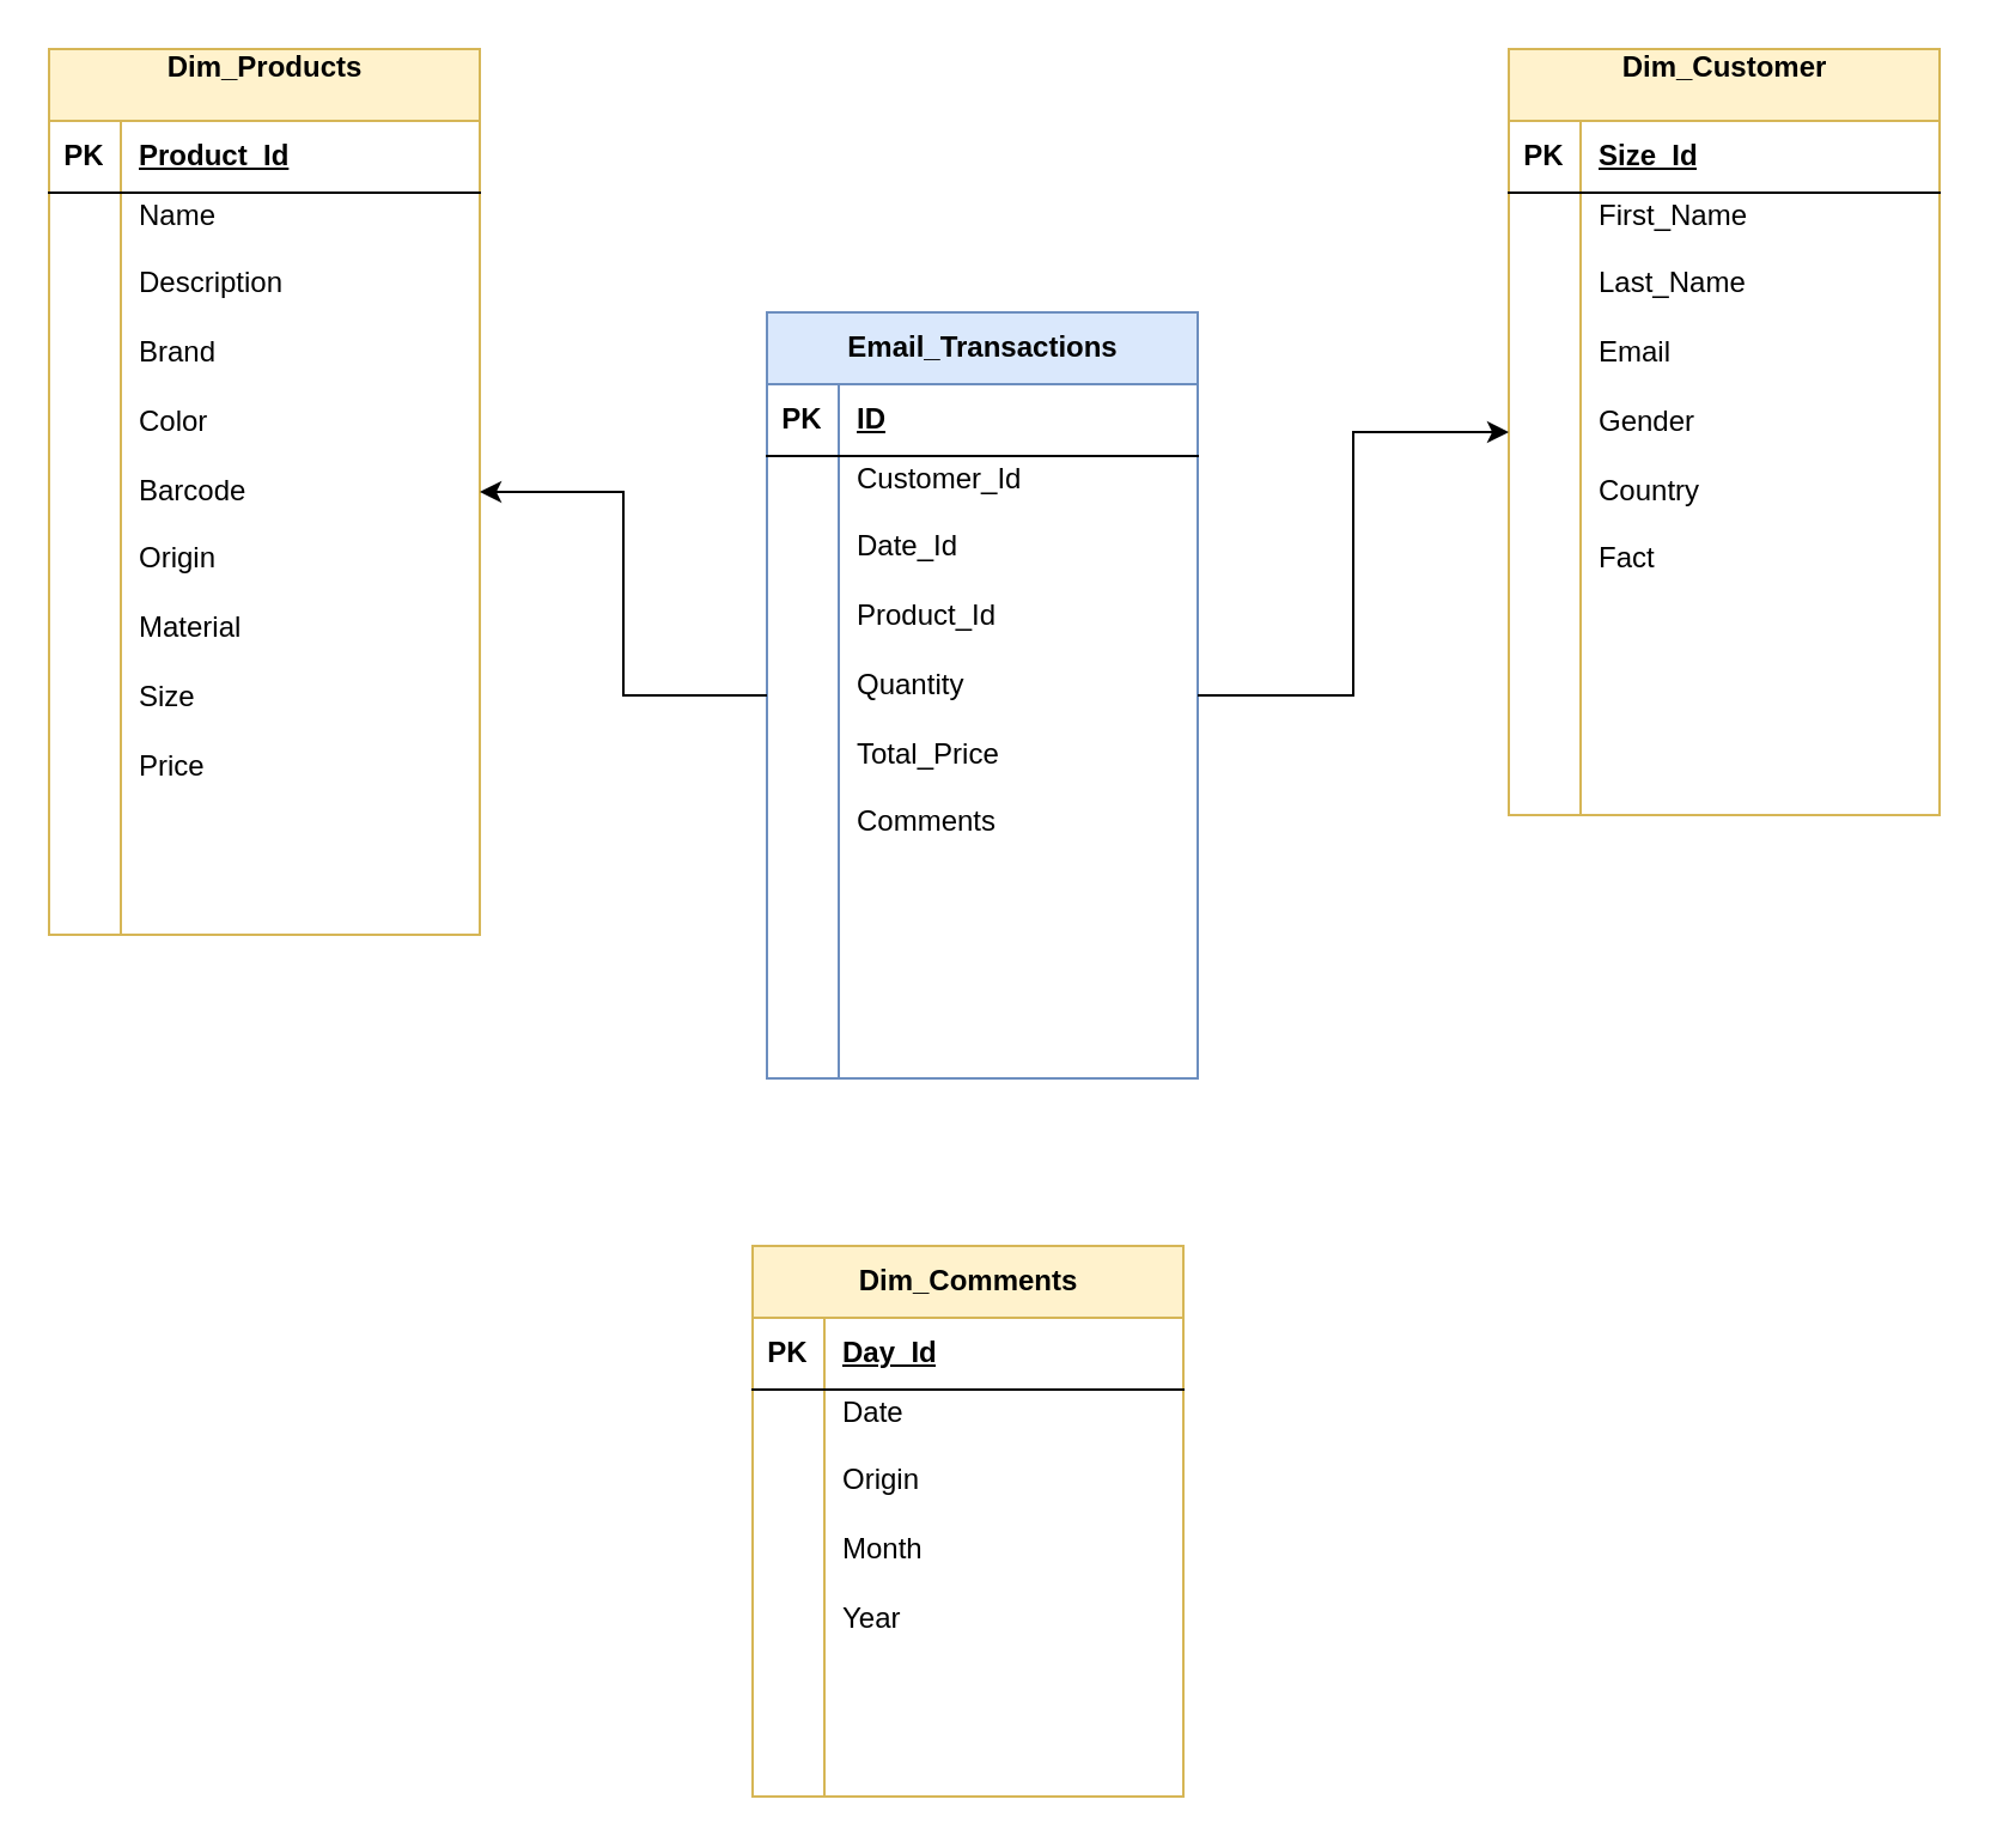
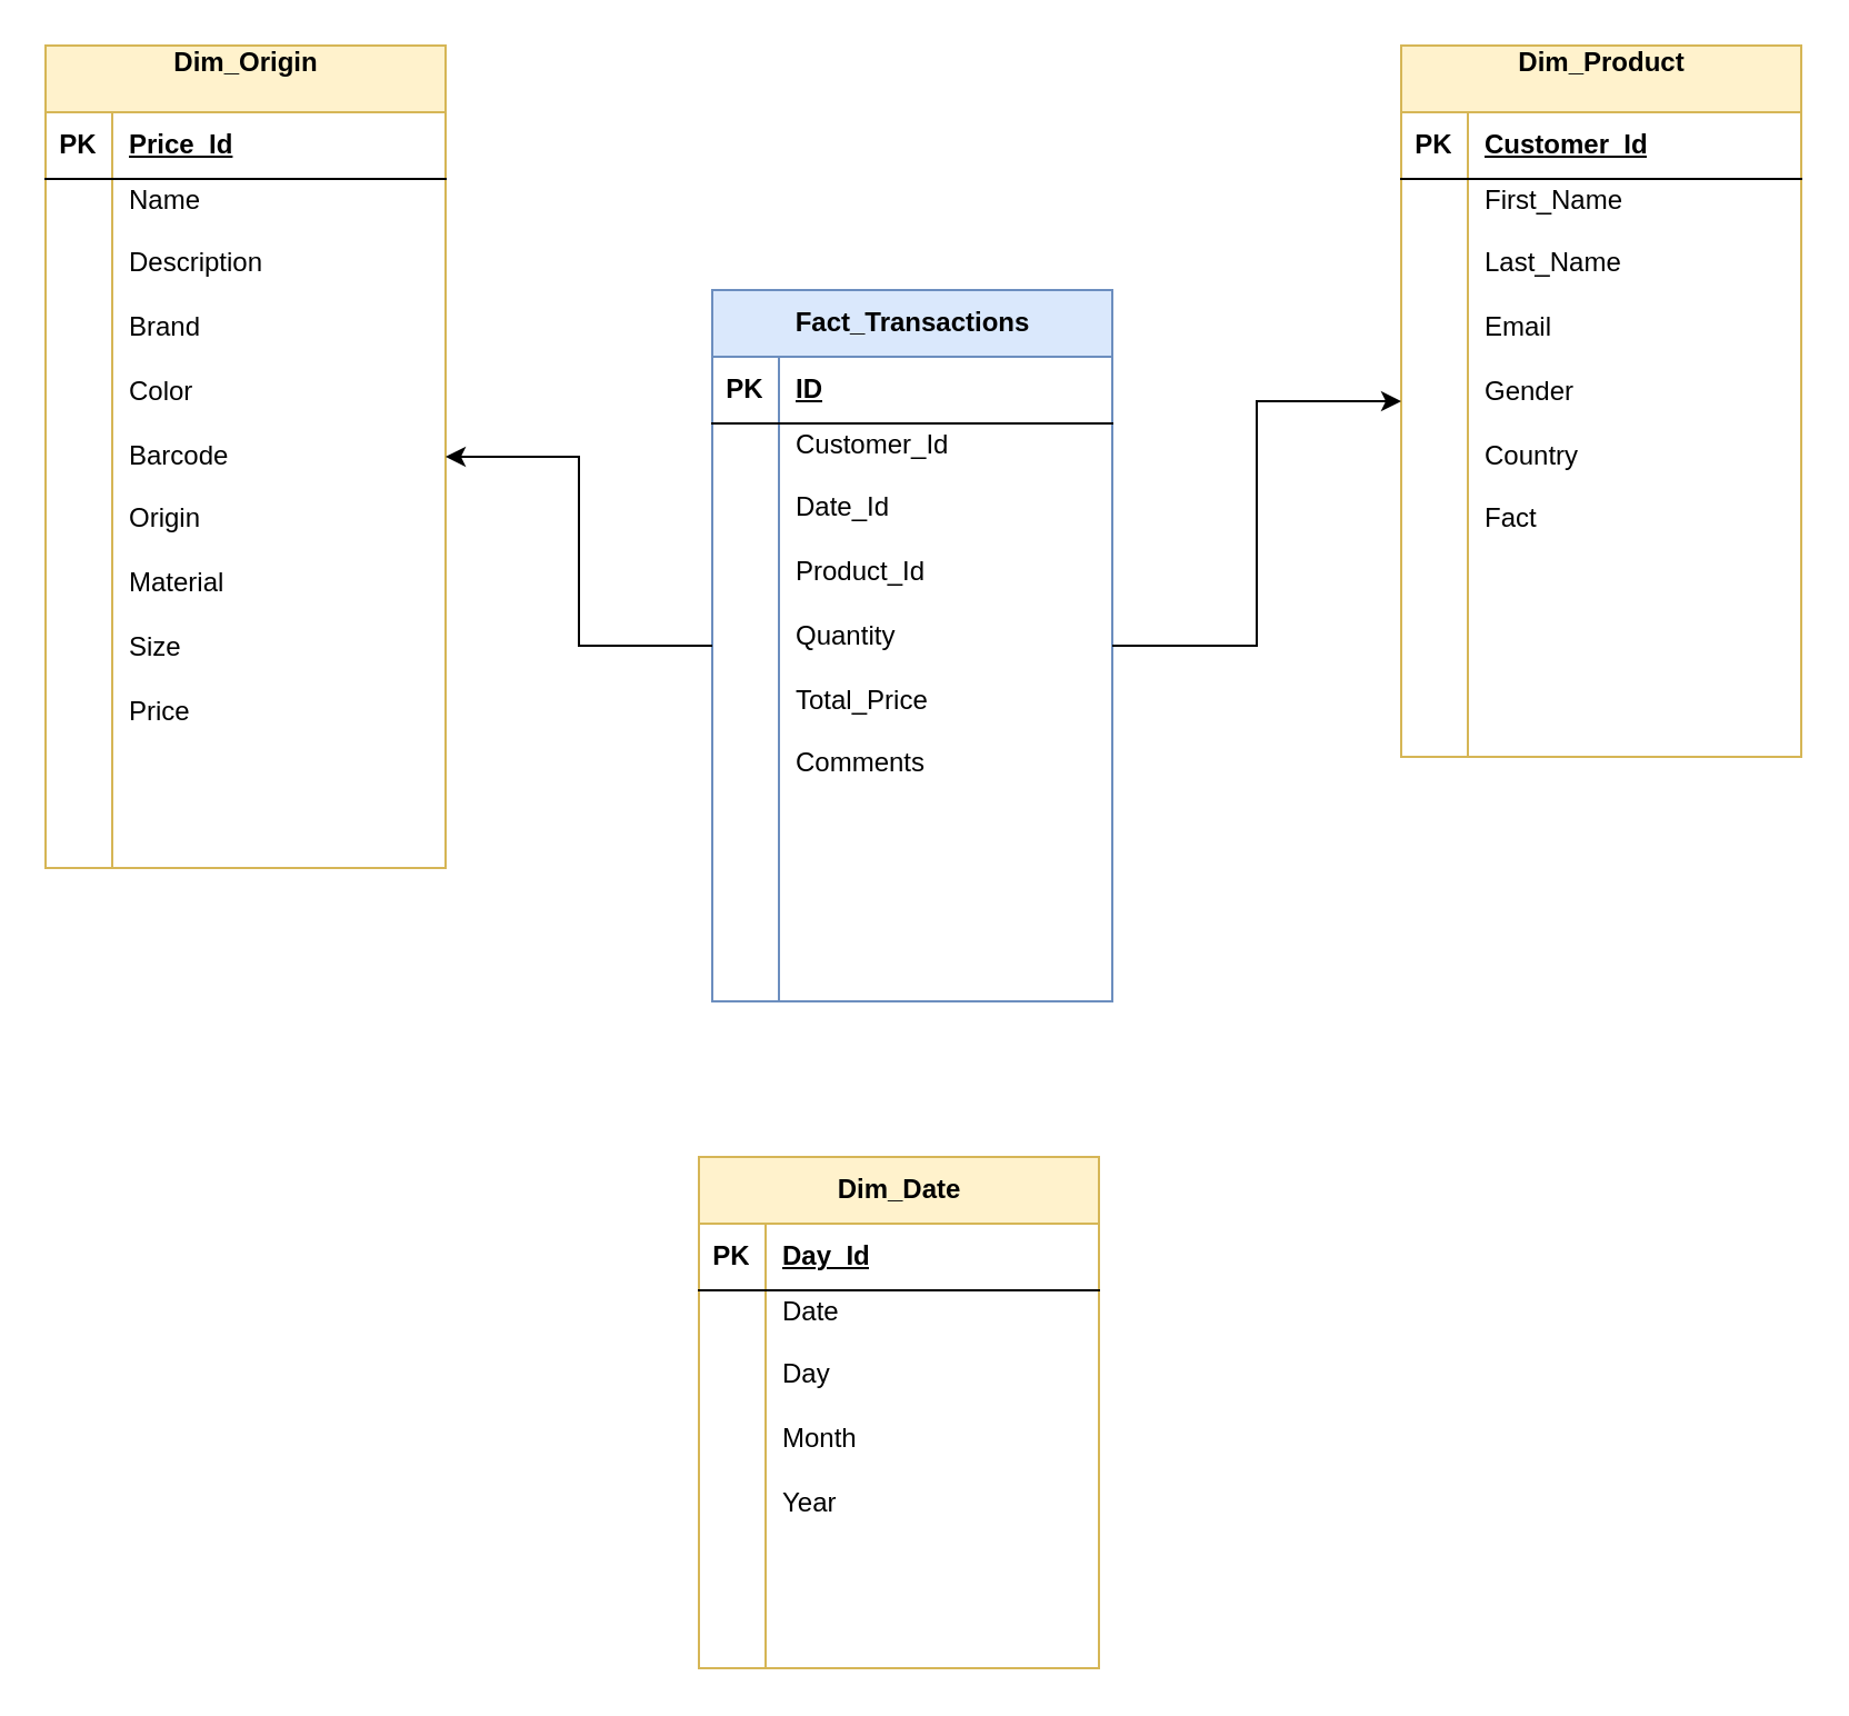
- <mxCell id="2" value="Dim_Products&lt;div&gt;&lt;br&gt;&lt;/div&gt;" style="shape=table;startSize=30;container=1;collapsible=1;childLayout=tableLayout;fixedRows=1;rowLines=0;fontStyle=1;align=center;resizeLast=1;html=1;fillColor=#fff2cc;strokeColor=#d6b656;" vertex="1" parent="1"><mxGeometry x="20" y="20" width="180" height="370" as="geometry" /></mxCell>
+ <mxCell id="2" value="Dim_Origin&lt;div&gt;&lt;br&gt;&lt;/div&gt;" style="shape=table;startSize=30;container=1;collapsible=1;childLayout=tableLayout;fixedRows=1;rowLines=0;fontStyle=1;align=center;resizeLast=1;html=1;fillColor=#fff2cc;strokeColor=#d6b656;" vertex="1" parent="1"><mxGeometry x="20" y="20" width="180" height="370" as="geometry" /></mxCell>
- <mxCell id="15" value="Dim_Customer&lt;div&gt;&lt;br&gt;&lt;/div&gt;" style="shape=table;startSize=30;container=1;collapsible=1;childLayout=tableLayout;fixedRows=1;rowLines=0;fontStyle=1;align=center;resizeLast=1;html=1;fillColor=#fff2cc;strokeColor=#d6b656;" vertex="1" parent="1"><mxGeometry x="630" y="20" width="180" height="320" as="geometry" /></mxCell>
+ <mxCell id="15" value="Dim_Product&lt;div&gt;&lt;br&gt;&lt;/div&gt;" style="shape=table;startSize=30;container=1;collapsible=1;childLayout=tableLayout;fixedRows=1;rowLines=0;fontStyle=1;align=center;resizeLast=1;html=1;fillColor=#fff2cc;strokeColor=#d6b656;" vertex="1" parent="1"><mxGeometry x="630" y="20" width="180" height="320" as="geometry" /></mxCell>
- <mxCell id="5" value="Product_Id" style="shape=partialRectangle;connectable=0;fillColor=none;top=0;left=0;bottom=0;right=0;align=left;spacingLeft=6;fontStyle=5;overflow=hidden;whiteSpace=wrap;html=1;" vertex="1" parent="3"><mxGeometry x="30" width="150" height="30" as="geometry"><mxRectangle width="150" height="30" as="alternateBounds" /></mxGeometry></mxCell>
+ <mxCell id="5" value="Price_Id" style="shape=partialRectangle;connectable=0;fillColor=none;top=0;left=0;bottom=0;right=0;align=left;spacingLeft=6;fontStyle=5;overflow=hidden;whiteSpace=wrap;html=1;" vertex="1" parent="3"><mxGeometry x="30" width="150" height="30" as="geometry"><mxRectangle width="150" height="30" as="alternateBounds" /></mxGeometry></mxCell>
- <mxCell id="18" value="Size_Id" style="shape=partialRectangle;connectable=0;fillColor=none;top=0;left=0;bottom=0;right=0;align=left;spacingLeft=6;fontStyle=5;overflow=hidden;whiteSpace=wrap;html=1;" vertex="1" parent="16"><mxGeometry x="30" width="150" height="30" as="geometry"><mxRectangle width="150" height="30" as="alternateBounds" /></mxGeometry></mxCell>
+ <mxCell id="18" value="Customer_Id" style="shape=partialRectangle;connectable=0;fillColor=none;top=0;left=0;bottom=0;right=0;align=left;spacingLeft=6;fontStyle=5;overflow=hidden;whiteSpace=wrap;html=1;" vertex="1" parent="16"><mxGeometry x="30" width="150" height="30" as="geometry"><mxRectangle width="150" height="30" as="alternateBounds" /></mxGeometry></mxCell>
- <mxCell id="41" value="&lt;div&gt;Email_Transactions&lt;/div&gt;" style="shape=table;startSize=30;container=1;collapsible=1;childLayout=tableLayout;fixedRows=1;rowLines=0;fontStyle=1;align=center;resizeLast=1;html=1;fillColor=#dae8fc;strokeColor=#6c8ebf;" vertex="1" parent="1"><mxGeometry x="320" y="130" width="180" height="320" as="geometry" /></mxCell>
+ <mxCell id="41" value="&lt;div&gt;Fact_Transactions&lt;/div&gt;" style="shape=table;startSize=30;container=1;collapsible=1;childLayout=tableLayout;fixedRows=1;rowLines=0;fontStyle=1;align=center;resizeLast=1;html=1;fillColor=#dae8fc;strokeColor=#6c8ebf;" vertex="1" parent="1"><mxGeometry x="320" y="130" width="180" height="320" as="geometry" /></mxCell>
- <mxCell id="28" value="Dim_Comments" style="shape=table;startSize=30;container=1;collapsible=1;childLayout=tableLayout;fixedRows=1;rowLines=0;fontStyle=1;align=center;resizeLast=1;html=1;fillColor=#fff2cc;strokeColor=#d6b656;" vertex="1" parent="1"><mxGeometry x="314" y="520" width="180" height="230" as="geometry" /></mxCell>
+ <mxCell id="28" value="Dim_Date" style="shape=table;startSize=30;container=1;collapsible=1;childLayout=tableLayout;fixedRows=1;rowLines=0;fontStyle=1;align=center;resizeLast=1;html=1;fillColor=#fff2cc;strokeColor=#d6b656;" vertex="1" parent="1"><mxGeometry x="314" y="520" width="180" height="230" as="geometry" /></mxCell>
- <mxCell id="34" value="Date&lt;div&gt;&lt;br&gt;&lt;/div&gt;&lt;div&gt;Origin&lt;/div&gt;&lt;div&gt;&lt;br&gt;&lt;/div&gt;&lt;div&gt;Month&lt;/div&gt;&lt;div&gt;&lt;br&gt;&lt;/div&gt;&lt;div&gt;Year&lt;/div&gt;&lt;div&gt;&lt;br&gt;&lt;/div&gt;&lt;div&gt;&lt;br&gt;&lt;/div&gt;" style="shape=partialRectangle;connectable=0;fillColor=none;top=0;left=0;bottom=0;right=0;align=left;spacingLeft=6;overflow=hidden;whiteSpace=wrap;html=1;" vertex="1" parent="32"><mxGeometry x="30" width="150" height="110" as="geometry"><mxRectangle width="150" height="110" as="alternateBounds" /></mxGeometry></mxCell>
+ <mxCell id="34" value="Date&lt;div&gt;&lt;br&gt;&lt;/div&gt;&lt;div&gt;Day&lt;/div&gt;&lt;div&gt;&lt;br&gt;&lt;/div&gt;&lt;div&gt;Month&lt;/div&gt;&lt;div&gt;&lt;br&gt;&lt;/div&gt;&lt;div&gt;Year&lt;/div&gt;&lt;div&gt;&lt;br&gt;&lt;/div&gt;&lt;div&gt;&lt;br&gt;&lt;/div&gt;" style="shape=partialRectangle;connectable=0;fillColor=none;top=0;left=0;bottom=0;right=0;align=left;spacingLeft=6;overflow=hidden;whiteSpace=wrap;html=1;" vertex="1" parent="32"><mxGeometry x="30" width="150" height="110" as="geometry"><mxRectangle width="150" height="110" as="alternateBounds" /></mxGeometry></mxCell>
